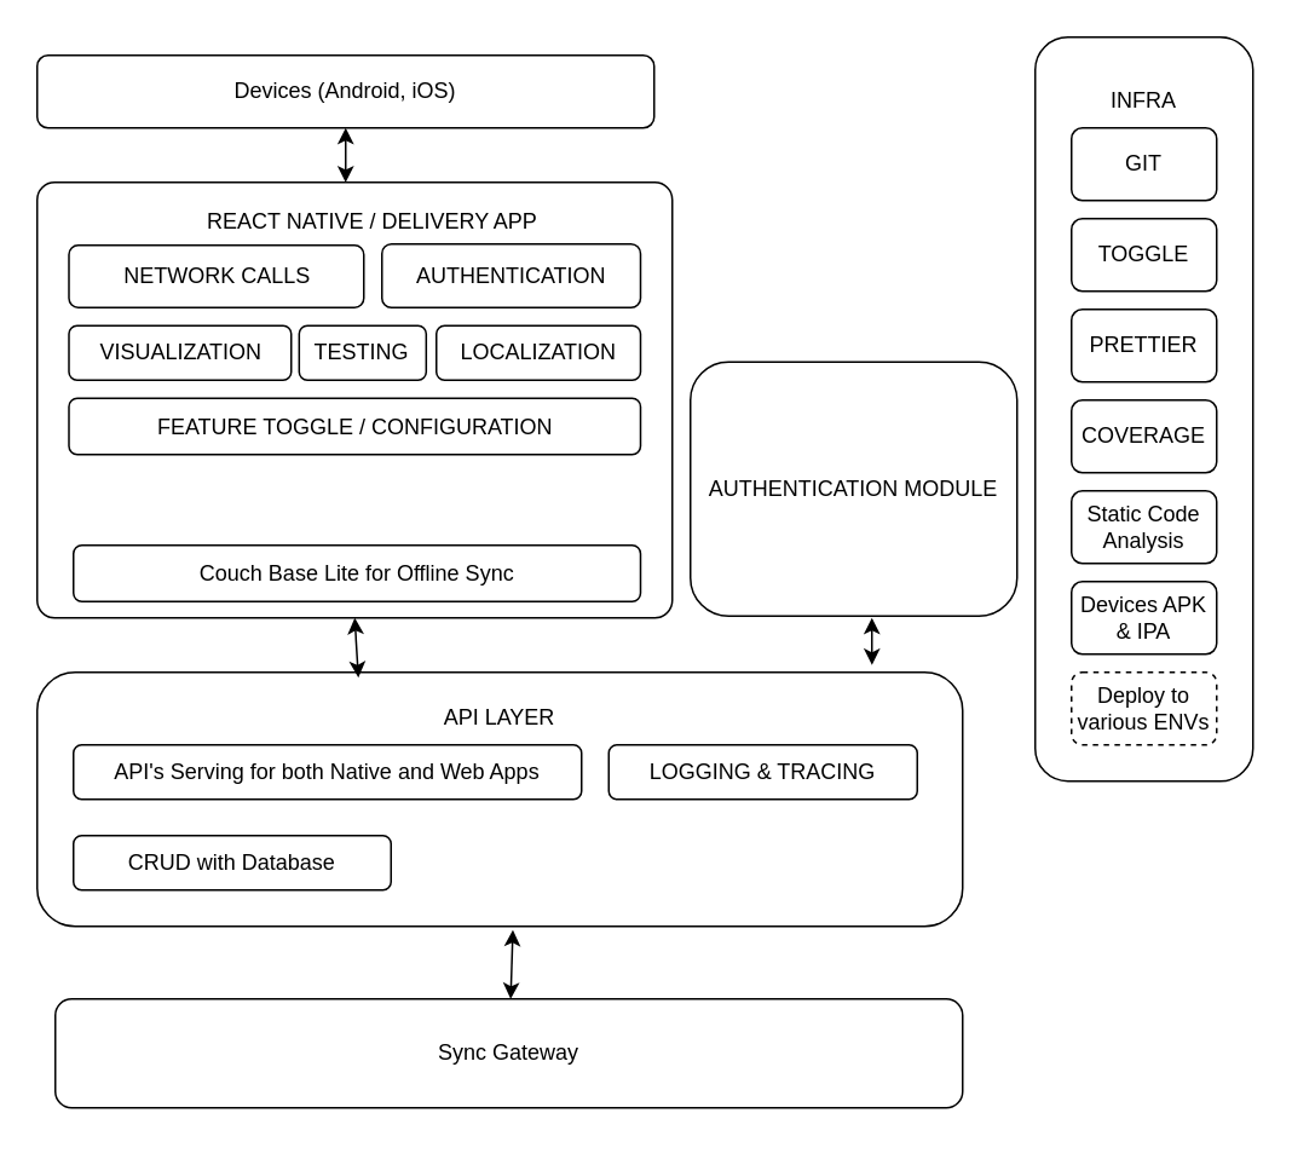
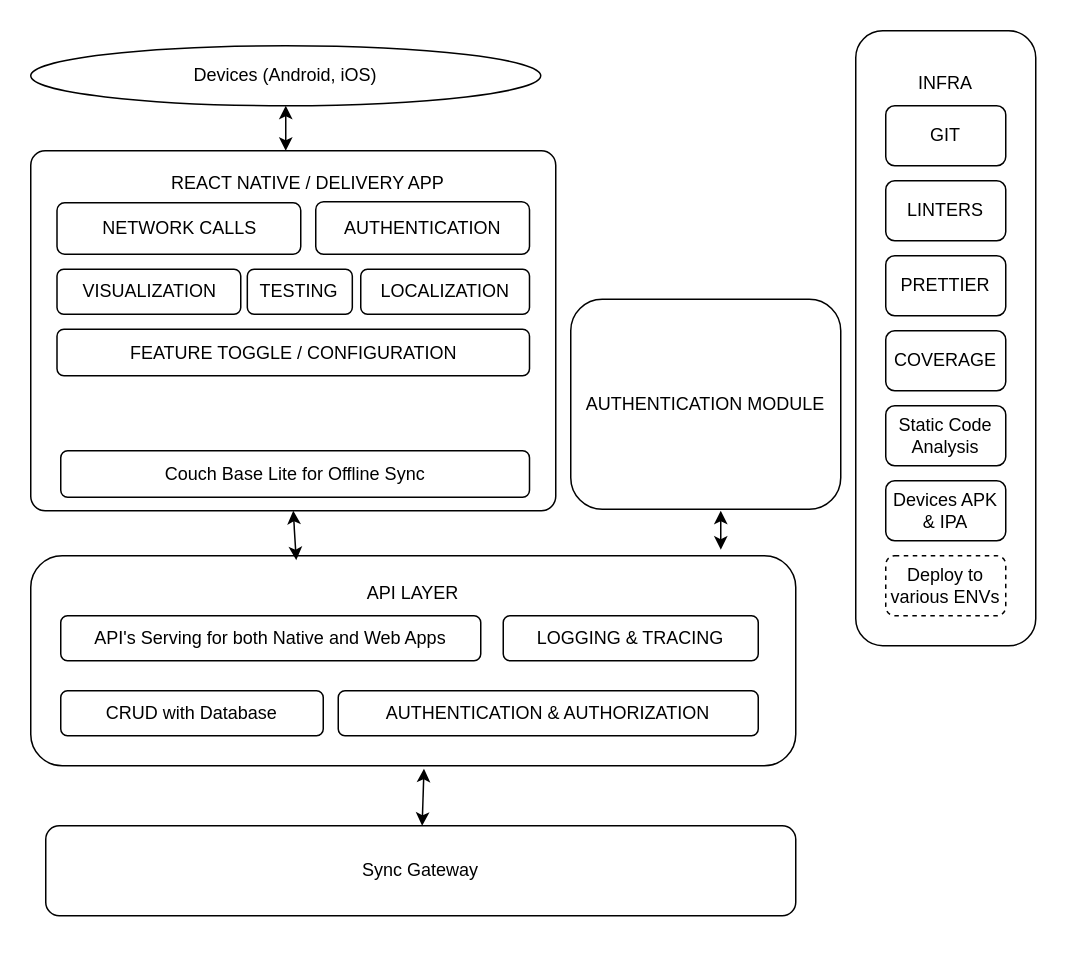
- <mxCell id="2" value="Devices (Android, iOS)" style="rounded=1;whiteSpace=wrap;html=1;" vertex="1" parent="1"><mxGeometry x="20" y="30" width="340" height="40" as="geometry" /></mxCell>
+ <mxCell id="2" value="Devices (Android, iOS)" style="ellipse;whiteSpace=wrap;html=1;" vertex="1" parent="1"><mxGeometry x="20" y="30" width="340" height="40" as="geometry" /></mxCell>
- <mxCell id="17" value="TOGGLE" style="rounded=1;whiteSpace=wrap;html=1;movable=1;resizable=1;rotatable=1;deletable=1;editable=1;locked=0;connectable=1;" vertex="1" parent="1"><mxGeometry x="590" y="120" width="80" height="40" as="geometry" /></mxCell>
+ <mxCell id="17" value="LINTERS" style="rounded=1;whiteSpace=wrap;html=1;movable=1;resizable=1;rotatable=1;deletable=1;editable=1;locked=0;connectable=1;" vertex="1" parent="1"><mxGeometry x="590" y="120" width="80" height="40" as="geometry" /></mxCell>
+ <mxCell id="27" value="AUTHENTICATION &amp;amp; AUTHORIZATION" style="rounded=1;whiteSpace=wrap;html=1;" vertex="1" parent="24"><mxGeometry x="205" y="90" width="280" height="30" as="geometry" /></mxCell>
